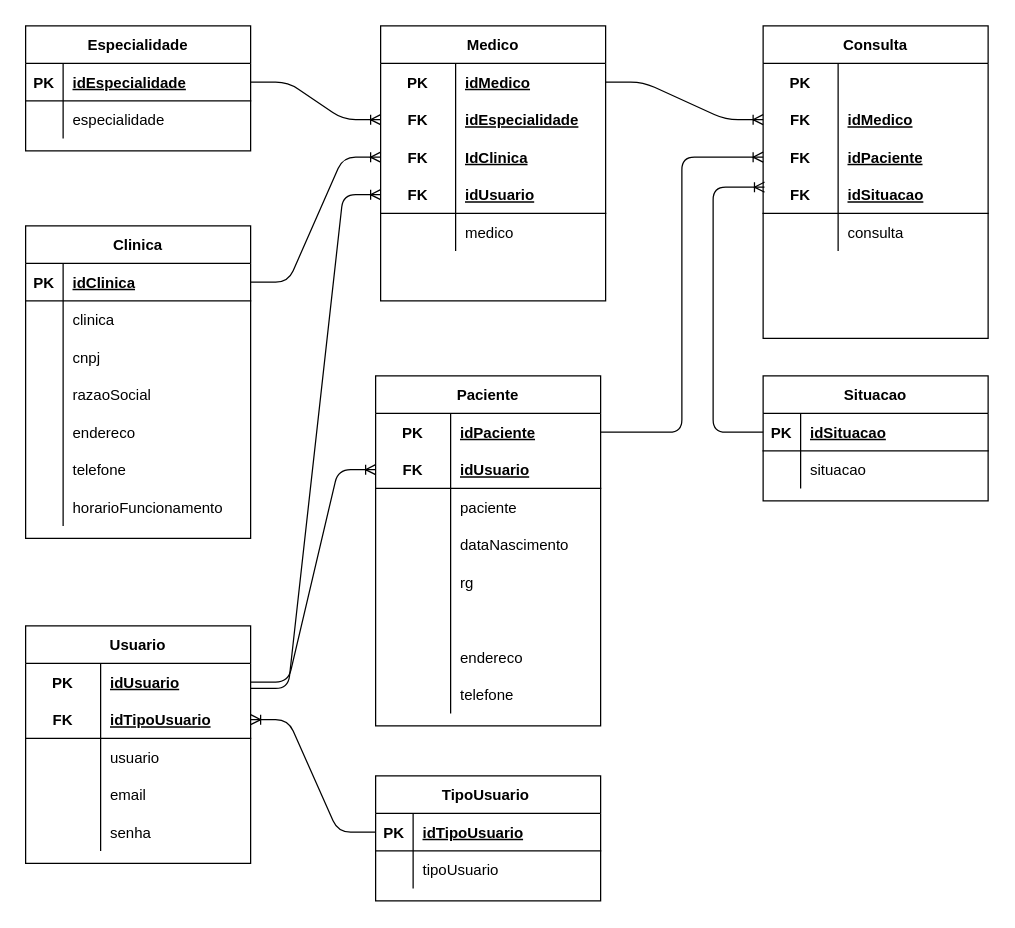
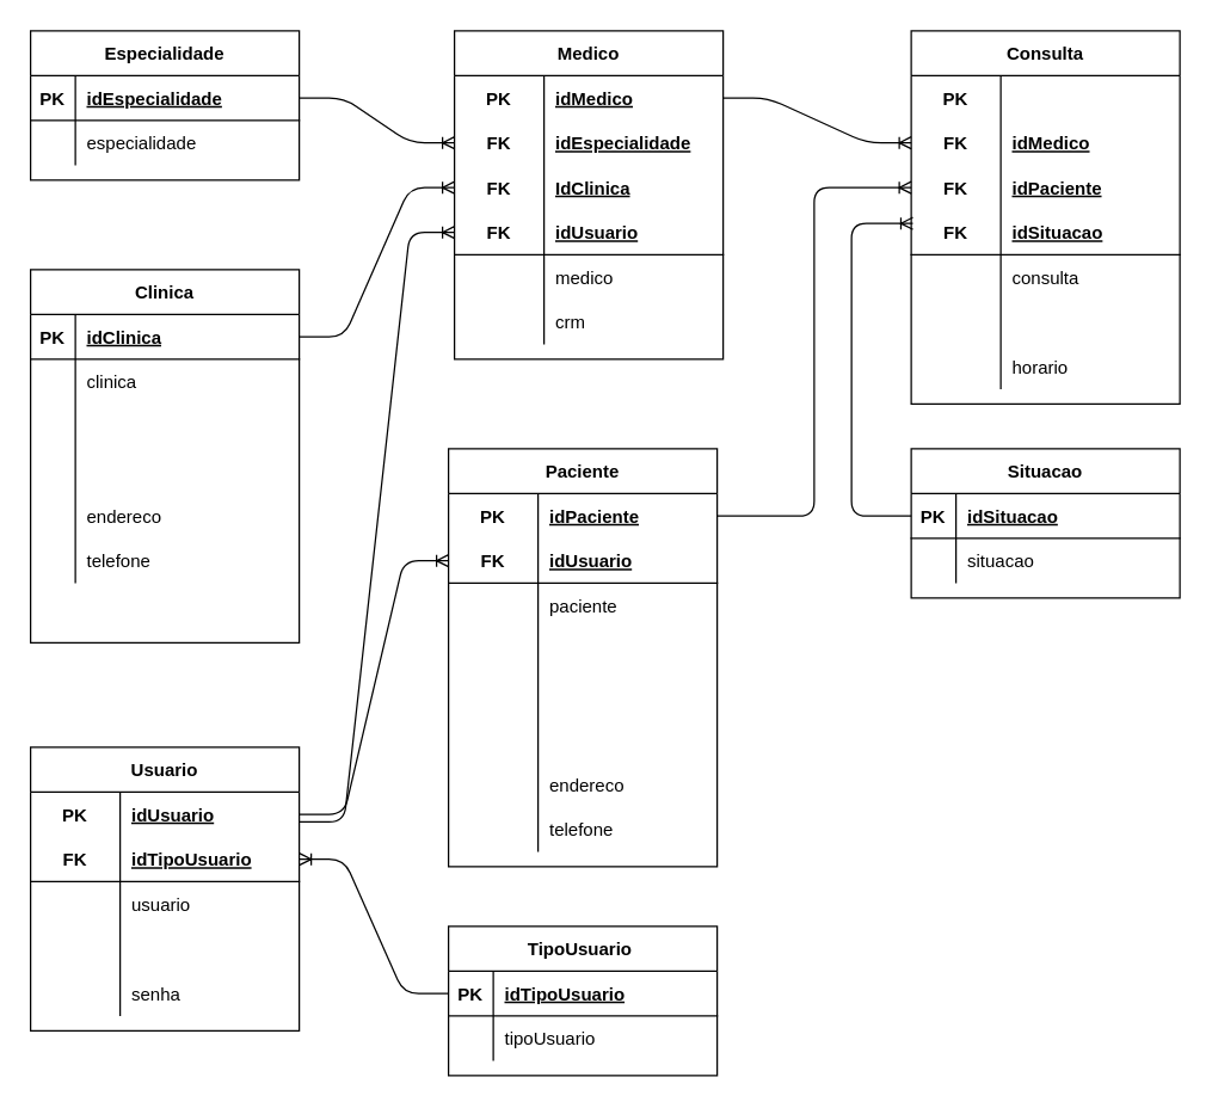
+ <mxCell id="63" value="crm" style="shape=partialRectangle;connectable=0;fillColor=none;top=0;left=0;bottom=0;right=0;align=left;spacingLeft=6;overflow=hidden;" vertex="1" parent="61"><mxGeometry x="60" width="120" height="30" as="geometry" /></mxCell>
+ <mxCell id="83" value="horario" style="shape=partialRectangle;connectable=0;fillColor=none;top=0;left=0;bottom=0;right=0;align=left;spacingLeft=6;overflow=hidden;" vertex="1" parent="81"><mxGeometry x="60" width="120" height="30" as="geometry" /></mxCell>
- <mxCell id="18" value="cnpj" style="shape=partialRectangle;connectable=0;fillColor=none;top=0;left=0;bottom=0;right=0;align=left;spacingLeft=6;overflow=hidden;" vertex="1" parent="16"><mxGeometry x="30" width="150" height="30" as="geometry" /></mxCell>
- <mxCell id="21" value="razaoSocial" style="shape=partialRectangle;connectable=0;fillColor=none;top=0;left=0;bottom=0;right=0;align=left;spacingLeft=6;overflow=hidden;" vertex="1" parent="19"><mxGeometry x="30" width="150" height="30" as="geometry" /></mxCell>
- <mxCell id="30" value="horarioFuncionamento" style="shape=partialRectangle;connectable=0;fillColor=none;top=0;left=0;bottom=0;right=0;align=left;spacingLeft=6;overflow=hidden;" vertex="1" parent="28"><mxGeometry x="30" width="150" height="30" as="geometry" /></mxCell>
- <mxCell id="96" value="dataNascimento" style="shape=partialRectangle;connectable=0;fillColor=none;top=0;left=0;bottom=0;right=0;align=left;spacingLeft=6;overflow=hidden;" vertex="1" parent="94"><mxGeometry x="60" width="120" height="30" as="geometry" /></mxCell>
- <mxCell id="99" value="rg" style="shape=partialRectangle;connectable=0;fillColor=none;top=0;left=0;bottom=0;right=0;align=left;spacingLeft=6;overflow=hidden;" vertex="1" parent="97"><mxGeometry x="60" width="120" height="30" as="geometry" /></mxCell>
- <mxCell id="120" value="email" style="shape=partialRectangle;connectable=0;fillColor=none;top=0;left=0;bottom=0;right=0;align=left;spacingLeft=6;overflow=hidden;" vertex="1" parent="118"><mxGeometry x="60" width="120" height="30" as="geometry" /></mxCell>
